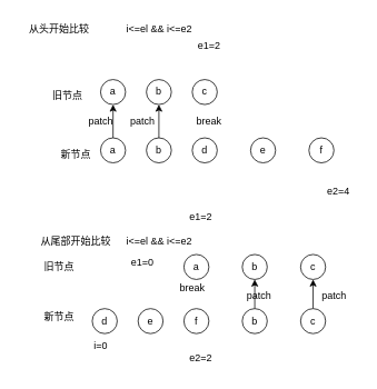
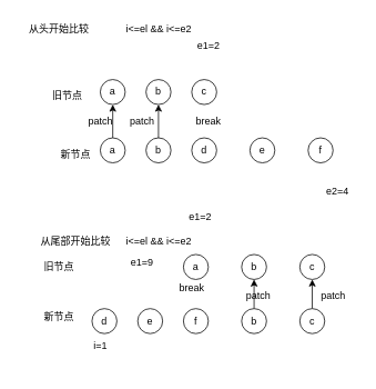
- <mxCell id="40" value="e1=0" style="text;html=1;align=center;verticalAlign=middle;resizable=0;points=[];autosize=1;strokeColor=none;fillColor=none;" vertex="1" parent="1"><mxGeometry x="145" y="300" width="50" height="30" as="geometry" /></mxCell>
+ <mxCell id="40" value="e1=9" style="text;html=1;align=center;verticalAlign=middle;resizable=0;points=[];autosize=1;strokeColor=none;fillColor=none;" vertex="1" parent="1"><mxGeometry x="145" y="300" width="50" height="30" as="geometry" /></mxCell>
- <mxCell id="41" value="i=0" style="text;html=1;align=center;verticalAlign=middle;resizable=0;points=[];autosize=1;strokeColor=none;fillColor=none;" vertex="1" parent="1"><mxGeometry x="100" y="400" width="40" height="30" as="geometry" /></mxCell>
+ <mxCell id="41" value="i=1" style="text;html=1;align=center;verticalAlign=middle;resizable=0;points=[];autosize=1;strokeColor=none;fillColor=none;" vertex="1" parent="1"><mxGeometry x="100" y="400" width="40" height="30" as="geometry" /></mxCell>
- <mxCell id="33" value="e2=2" style="text;html=1;align=center;verticalAlign=middle;resizable=0;points=[];autosize=1;strokeColor=none;fillColor=none;" vertex="1" parent="1"><mxGeometry x="215" y="415" width="50" height="30" as="geometry" /></mxCell>
